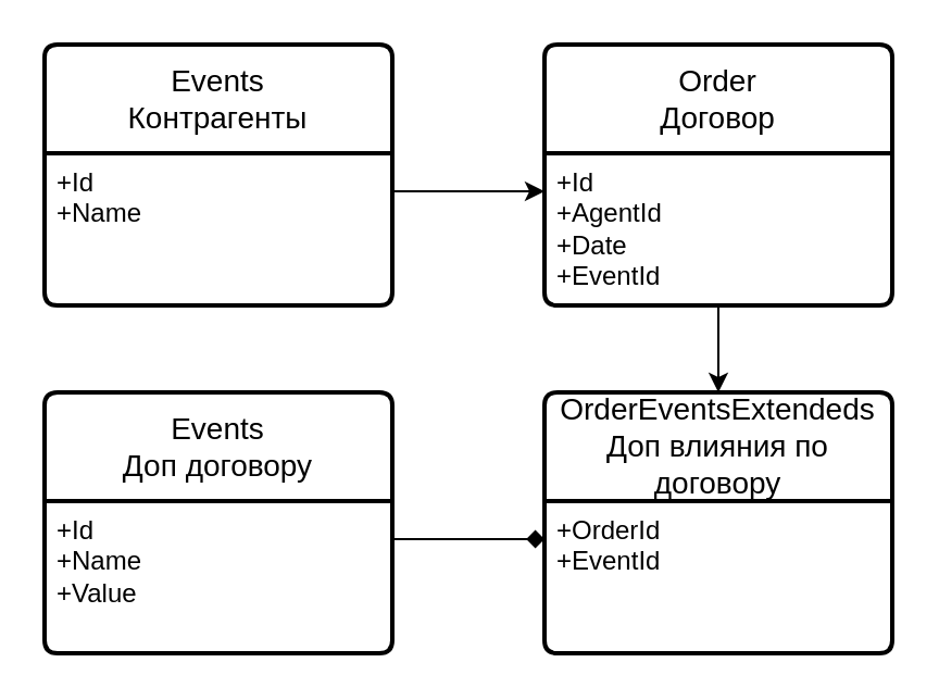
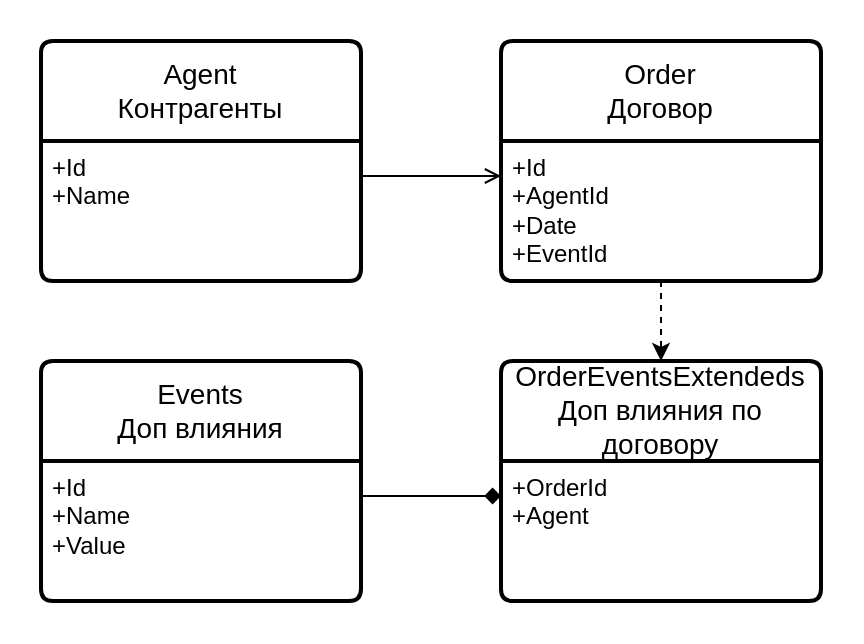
- <mxCell id="2" value="Events&lt;div&gt;Контрагенты&lt;/div&gt;" style="swimlane;childLayout=stackLayout;horizontal=1;startSize=50;horizontalStack=0;rounded=1;fontSize=14;fontStyle=0;strokeWidth=2;resizeParent=0;resizeLast=1;shadow=0;dashed=0;align=center;arcSize=4;whiteSpace=wrap;html=1;" vertex="1" parent="1"><mxGeometry x="20" y="20" width="160" height="120" as="geometry" /></mxCell>
+ <mxCell id="2" value="Agent&lt;div&gt;Контрагенты&lt;/div&gt;" style="swimlane;childLayout=stackLayout;horizontal=1;startSize=50;horizontalStack=0;rounded=1;fontSize=14;fontStyle=0;strokeWidth=2;resizeParent=0;resizeLast=1;shadow=0;dashed=0;align=center;arcSize=4;whiteSpace=wrap;html=1;" vertex="1" parent="1"><mxGeometry x="20" y="20" width="160" height="120" as="geometry" /></mxCell>
- <mxCell id="6" style="edgeStyle=orthogonalEdgeStyle;rounded=0;orthogonalLoop=1;jettySize=auto;html=1;exitX=1;exitY=0.25;exitDx=0;exitDy=0;entryX=0;entryY=0.25;entryDx=0;entryDy=0;" edge="1" parent="1" source="3" target="5"><mxGeometry relative="1" as="geometry" /></mxCell>
+ <mxCell id="6" style="edgeStyle=orthogonalEdgeStyle;rounded=0;orthogonalLoop=1;jettySize=auto;html=1;exitX=1;exitY=0.25;exitDx=0;exitDy=0;entryX=0;entryY=0.25;entryDx=0;entryDy=0;endArrow=open;" edge="1" parent="1" source="3" target="5"><mxGeometry relative="1" as="geometry" /></mxCell>
- <mxCell id="9" style="edgeStyle=orthogonalEdgeStyle;rounded=0;orthogonalLoop=1;jettySize=auto;html=1;exitX=0.5;exitY=1;exitDx=0;exitDy=0;entryX=0.5;entryY=0;entryDx=0;entryDy=0;" edge="1" parent="1" source="5" target="7"><mxGeometry relative="1" as="geometry" /></mxCell>
+ <mxCell id="9" style="edgeStyle=orthogonalEdgeStyle;rounded=0;orthogonalLoop=1;jettySize=auto;html=1;exitX=0.5;exitY=1;exitDx=0;exitDy=0;entryX=0.5;entryY=0;entryDx=0;entryDy=0;dashed=1;" edge="1" parent="1" source="5" target="7"><mxGeometry relative="1" as="geometry" /></mxCell>
- <mxCell id="10" value="Events&lt;div&gt;Доп договору&lt;/div&gt;" style="swimlane;childLayout=stackLayout;horizontal=1;startSize=50;horizontalStack=0;rounded=1;fontSize=14;fontStyle=0;strokeWidth=2;resizeParent=0;resizeLast=1;shadow=0;dashed=0;align=center;arcSize=4;whiteSpace=wrap;html=1;" vertex="1" parent="1"><mxGeometry x="20" y="180" width="160" height="120" as="geometry" /></mxCell>
+ <mxCell id="10" value="Events&lt;div&gt;Доп влияния&lt;/div&gt;" style="swimlane;childLayout=stackLayout;horizontal=1;startSize=50;horizontalStack=0;rounded=1;fontSize=14;fontStyle=0;strokeWidth=2;resizeParent=0;resizeLast=1;shadow=0;dashed=0;align=center;arcSize=4;whiteSpace=wrap;html=1;" vertex="1" parent="1"><mxGeometry x="20" y="180" width="160" height="120" as="geometry" /></mxCell>
- <mxCell id="8" value="+OrderId&lt;br&gt;+EventId" style="align=left;strokeColor=none;fillColor=none;spacingLeft=4;fontSize=12;verticalAlign=top;resizable=0;rotatable=0;part=1;html=1;" vertex="1" parent="7"><mxGeometry y="50" width="160" height="70" as="geometry" /></mxCell>
+ <mxCell id="8" value="+OrderId&lt;br&gt;+Agent" style="align=left;strokeColor=none;fillColor=none;spacingLeft=4;fontSize=12;verticalAlign=top;resizable=0;rotatable=0;part=1;html=1;" vertex="1" parent="7"><mxGeometry y="50" width="160" height="70" as="geometry" /></mxCell>
